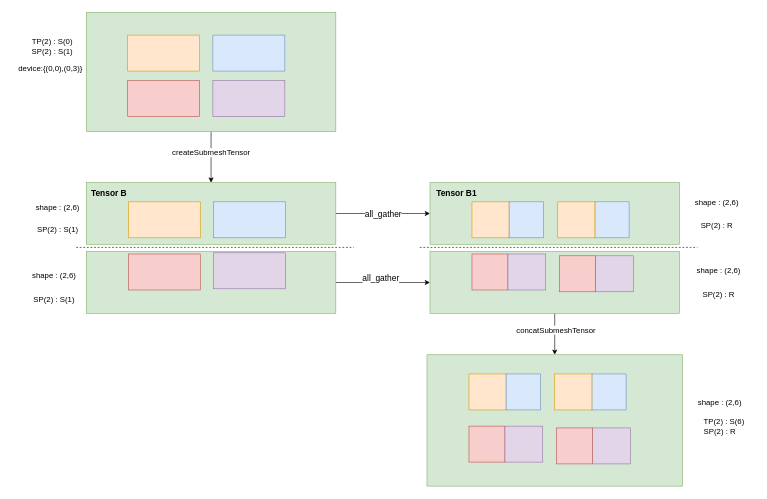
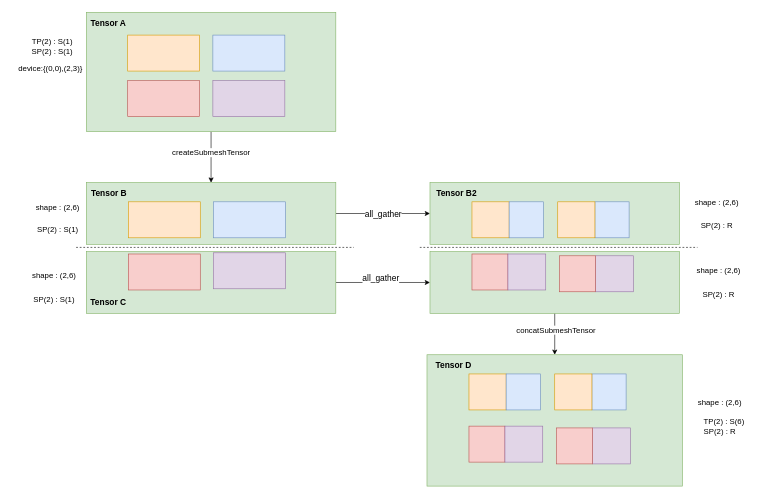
+ <mxCell id="22" value="&lt;font style=&quot;font-size: 14px;&quot;&gt;&lt;b&gt;Tensor A&lt;/b&gt;&lt;/font&gt;" style="text;html=1;align=center;verticalAlign=middle;whiteSpace=wrap;rounded=0;" parent="16" vertex="1"><mxGeometry x="3" y="3" width="68" height="30" as="geometry" /></mxCell>
- <mxCell id="48" value="TP(2) : S(0)&lt;br&gt;SP(2) : S(1)" style="text;html=1;align=center;verticalAlign=middle;whiteSpace=wrap;rounded=0;fontSize=13;" parent="1" vertex="1"><mxGeometry x="30" y="62" width="113" height="30" as="geometry" /></mxCell>
+ <mxCell id="48" value="TP(2) : S(1)&lt;br&gt;SP(2) : S(1)" style="text;html=1;align=center;verticalAlign=middle;whiteSpace=wrap;rounded=0;fontSize=13;" parent="1" vertex="1"><mxGeometry x="30" y="62" width="113" height="30" as="geometry" /></mxCell>
- <mxCell id="59" value="device:{(0,0),(0,3)}" style="text;html=1;align=center;verticalAlign=middle;resizable=0;points=[];autosize=1;strokeColor=none;fillColor=none;fontSize=13;" parent="1" vertex="1"><mxGeometry x="20" y="100" width="125" height="28" as="geometry" /></mxCell>
+ <mxCell id="59" value="device:{(0,0),(2,3)}" style="text;html=1;align=center;verticalAlign=middle;resizable=0;points=[];autosize=1;strokeColor=none;fillColor=none;fontSize=13;" parent="1" vertex="1"><mxGeometry x="20" y="100" width="125" height="28" as="geometry" /></mxCell>
- <mxCell id="32" value="&lt;font style=&quot;font-size: 14px;&quot;&gt;&lt;b&gt;Tensor B1&lt;/b&gt;&lt;/font&gt;" style="text;html=1;align=center;verticalAlign=middle;whiteSpace=wrap;rounded=0;" parent="1" vertex="1"><mxGeometry x="720" y="306" width="81" height="30" as="geometry" /></mxCell>
+ <mxCell id="32" value="&lt;font style=&quot;font-size: 14px;&quot;&gt;&lt;b&gt;Tensor B2&lt;/b&gt;&lt;/font&gt;" style="text;html=1;align=center;verticalAlign=middle;whiteSpace=wrap;rounded=0;" parent="1" vertex="1"><mxGeometry x="720" y="306" width="81" height="30" as="geometry" /></mxCell>
+ <mxCell id="4" value="&lt;font style=&quot;font-size: 14px;&quot;&gt;&lt;b&gt;Tensor C&lt;/b&gt;&lt;/font&gt;" style="text;html=1;align=center;verticalAlign=middle;whiteSpace=wrap;rounded=0;" parent="1" vertex="1"><mxGeometry x="146" y="488" width="68" height="30" as="geometry" /></mxCell>
+ <mxCell id="43" value="&lt;font style=&quot;font-size: 14px;&quot;&gt;&lt;b&gt;Tensor D&lt;/b&gt;&lt;/font&gt;" style="text;html=1;align=center;verticalAlign=middle;whiteSpace=wrap;rounded=0;" parent="1" vertex="1"><mxGeometry x="715" y="593" width="81" height="30" as="geometry" /></mxCell>
